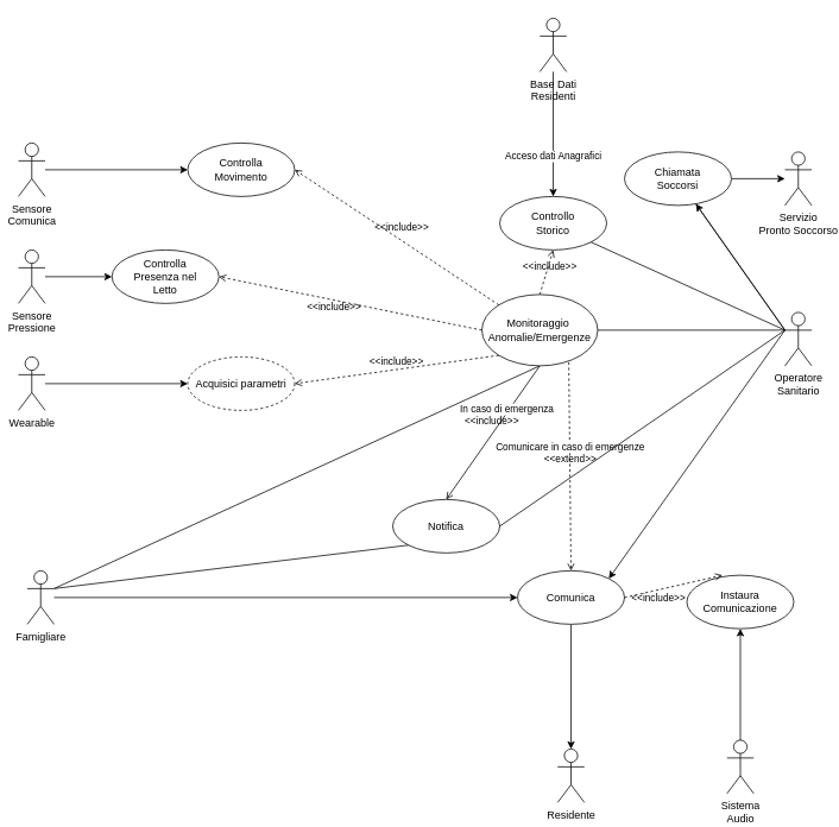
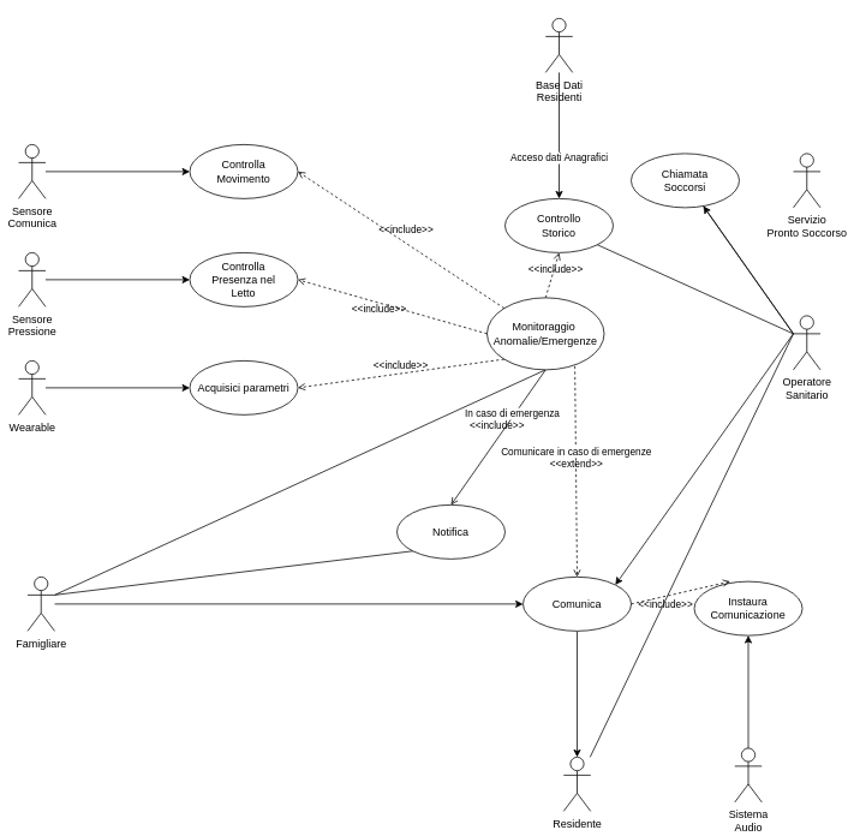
- <mxCell id="16" style="edgeStyle=none;rounded=0;orthogonalLoop=1;jettySize=auto;html=1;startArrow=classic;startFill=1;endArrow=none;endFill=0;" parent="1" source="17" target="37" edge="1"><mxGeometry relative="1" as="geometry" /></mxCell>
- <mxCell id="24" value="&lt;div&gt;Controlla&lt;br&gt;&lt;/div&gt;&lt;div&gt;Presenza nel&lt;/div&gt;&lt;div&gt;Letto&lt;br&gt;&lt;/div&gt;" style="ellipse;whiteSpace=wrap;html=1;verticalAlign=middle;" parent="1" vertex="1"><mxGeometry x="125" y="280" width="120" height="60" as="geometry" /></mxCell>
+ <mxCell id="24" value="&lt;div&gt;Controlla&lt;br&gt;&lt;/div&gt;&lt;div&gt;Presenza nel&lt;/div&gt;&lt;div&gt;Letto&lt;br&gt;&lt;/div&gt;" style="ellipse;whiteSpace=wrap;html=1;verticalAlign=middle;" parent="1" vertex="1"><mxGeometry x="210" y="280" width="120" height="60" as="geometry" /></mxCell>
- <mxCell id="8" style="edgeStyle=none;rounded=0;orthogonalLoop=1;jettySize=auto;html=1;entryX=1;entryY=0.5;entryDx=0;entryDy=0;startArrow=none;startFill=0;endArrow=none;endFill=0;exitX=0;exitY=0.333;exitDx=0;exitDy=0;exitPerimeter=0;" parent="1" source="10" target="27" edge="1"><mxGeometry relative="1" as="geometry"><mxPoint x="770" y="440" as="sourcePoint" /></mxGeometry></mxCell>
+ <mxCell id="8" style="edgeStyle=none;rounded=0;orthogonalLoop=1;jettySize=auto;html=1;startArrow=none;startFill=0;endArrow=none;endFill=0;exitX=0;exitY=0.333;exitDx=0;exitDy=0;exitPerimeter=0;" parent="1" source="10" target="3" edge="1"><mxGeometry relative="1" as="geometry"><mxPoint x="770" y="440" as="sourcePoint" /></mxGeometry></mxCell>
- <mxCell id="26" value="Acquisici parametri" style="ellipse;whiteSpace=wrap;html=1;verticalAlign=middle;dashed=1;" parent="1" vertex="1"><mxGeometry x="210" y="400" width="120" height="60" as="geometry" /></mxCell>
+ <mxCell id="26" value="Acquisici parametri" style="ellipse;whiteSpace=wrap;html=1;verticalAlign=middle;" parent="1" vertex="1"><mxGeometry x="210" y="400" width="120" height="60" as="geometry" /></mxCell>
- <mxCell id="44" style="edgeStyle=none;rounded=0;orthogonalLoop=1;jettySize=auto;html=1;entryX=1;entryY=0.5;entryDx=0;entryDy=0;startArrow=none;startFill=0;endArrow=none;endFill=0;exitX=0;exitY=0.333;exitDx=0;exitDy=0;exitPerimeter=0;" edge="1" parent="1" source="10" target="41"><mxGeometry relative="1" as="geometry"><mxPoint x="890" y="380" as="sourcePoint" /><mxPoint x="680" y="380" as="targetPoint" /></mxGeometry></mxCell>
